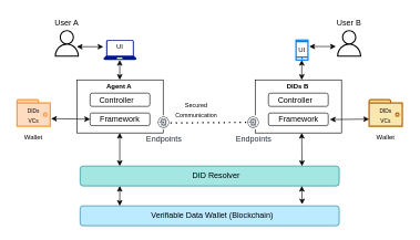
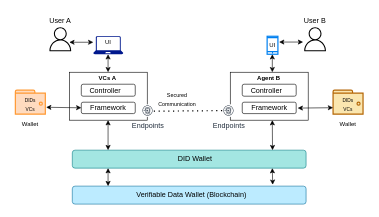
- <mxCell id="22" value="&lt;font size=&quot;1&quot;&gt;&lt;b&gt;&amp;nbsp;Agent A&lt;/b&gt;&lt;/font&gt;" style="text;html=1;strokeColor=none;fillColor=none;align=center;verticalAlign=middle;whiteSpace=wrap;rounded=0;" parent="1" vertex="1"><mxGeometry x="145" y="120" width="65" height="20" as="geometry" /></mxCell>
+ <mxCell id="22" value="&lt;font size=&quot;1&quot;&gt;&lt;b&gt;&amp;nbsp;VCs A&lt;/b&gt;&lt;/font&gt;" style="text;html=1;strokeColor=none;fillColor=none;align=center;verticalAlign=middle;whiteSpace=wrap;rounded=0;" parent="1" vertex="1"><mxGeometry x="145" y="120" width="65" height="20" as="geometry" /></mxCell>
- <mxCell id="23" value="&lt;font size=&quot;1&quot;&gt;&lt;b&gt;&amp;nbsp;DIDs B&lt;/b&gt;&lt;/font&gt;" style="text;html=1;strokeColor=none;fillColor=none;align=center;verticalAlign=middle;whiteSpace=wrap;rounded=0;" parent="1" vertex="1"><mxGeometry x="413.5" y="120" width="65" height="20" as="geometry" /></mxCell>
+ <mxCell id="23" value="&lt;font size=&quot;1&quot;&gt;&lt;b&gt;&amp;nbsp;Agent B&lt;/b&gt;&lt;/font&gt;" style="text;html=1;strokeColor=none;fillColor=none;align=center;verticalAlign=middle;whiteSpace=wrap;rounded=0;" parent="1" vertex="1"><mxGeometry x="413.5" y="120" width="65" height="20" as="geometry" /></mxCell>
- <mxCell id="40" value="DID Resolver" style="text;html=1;strokeColor=none;fillColor=none;align=center;verticalAlign=middle;whiteSpace=wrap;rounded=0;" parent="1" vertex="1"><mxGeometry x="280" y="250" width="90" height="30" as="geometry" /></mxCell>
+ <mxCell id="40" value="DID Wallet" style="text;html=1;strokeColor=none;fillColor=none;align=center;verticalAlign=middle;whiteSpace=wrap;rounded=0;" parent="1" vertex="1"><mxGeometry x="280" y="250" width="90" height="30" as="geometry" /></mxCell>
